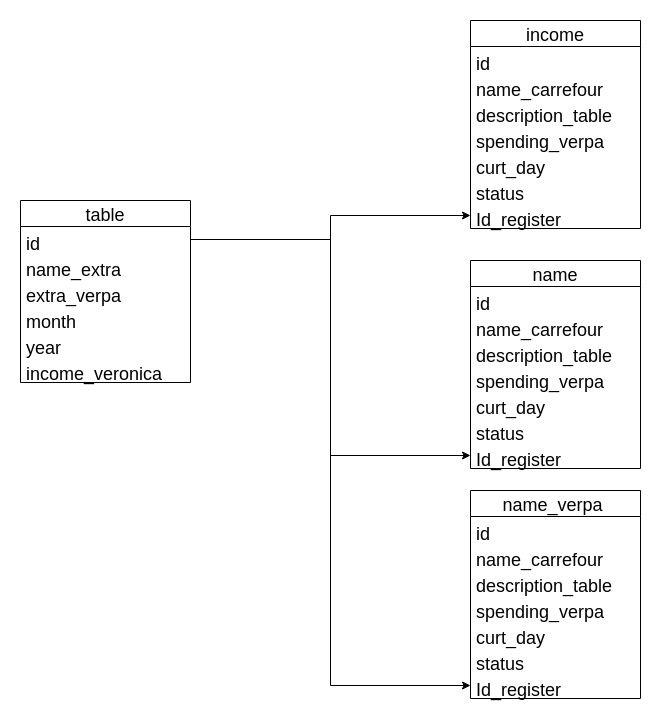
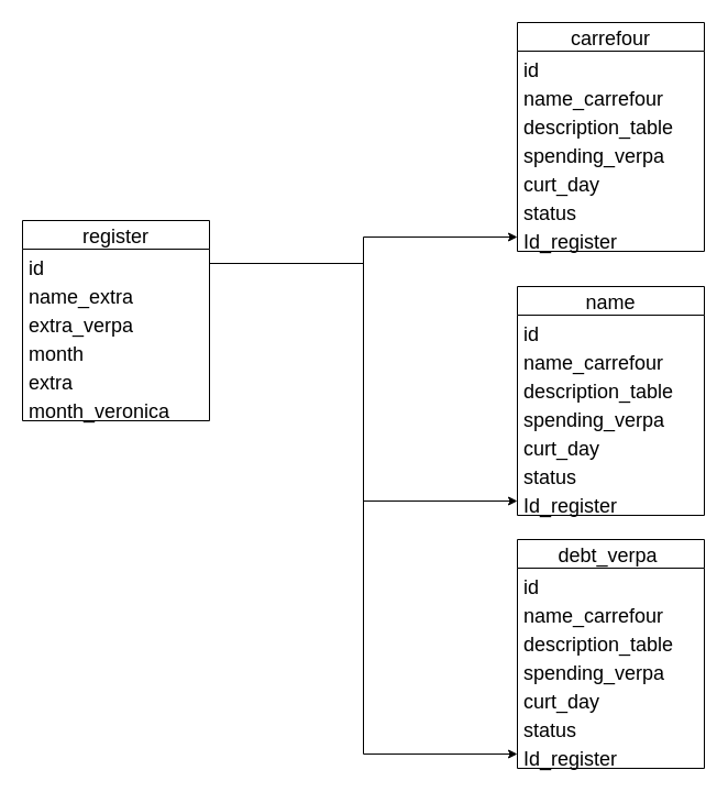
- <mxCell id="2" value="income" style="swimlane;fontStyle=0;childLayout=stackLayout;horizontal=1;startSize=26;fillColor=none;horizontalStack=0;resizeParent=1;resizeParentMax=0;resizeLast=0;collapsible=1;marginBottom=0;fontSize=18;" parent="1" vertex="1"><mxGeometry x="470" y="20" width="170" height="208" as="geometry" /></mxCell>
+ <mxCell id="2" value="carrefour" style="swimlane;fontStyle=0;childLayout=stackLayout;horizontal=1;startSize=26;fillColor=none;horizontalStack=0;resizeParent=1;resizeParentMax=0;resizeLast=0;collapsible=1;marginBottom=0;fontSize=18;" parent="1" vertex="1"><mxGeometry x="470" y="20" width="170" height="208" as="geometry" /></mxCell>
- <mxCell id="26" value="table" style="swimlane;fontStyle=0;childLayout=stackLayout;horizontal=1;startSize=26;fillColor=none;horizontalStack=0;resizeParent=1;resizeParentMax=0;resizeLast=0;collapsible=1;marginBottom=0;fontSize=18;" parent="1" vertex="1"><mxGeometry x="20" y="200" width="170" height="182" as="geometry" /></mxCell>
+ <mxCell id="26" value="register" style="swimlane;fontStyle=0;childLayout=stackLayout;horizontal=1;startSize=26;fillColor=none;horizontalStack=0;resizeParent=1;resizeParentMax=0;resizeLast=0;collapsible=1;marginBottom=0;fontSize=18;" parent="1" vertex="1"><mxGeometry x="20" y="200" width="170" height="182" as="geometry" /></mxCell>
- <mxCell id="31" value="year" style="text;strokeColor=none;fillColor=none;align=left;verticalAlign=top;spacingLeft=4;spacingRight=4;overflow=hidden;rotatable=0;points=[[0,0.5],[1,0.5]];portConstraint=eastwest;fontSize=18;" parent="26" vertex="1"><mxGeometry y="130" width="170" height="26" as="geometry" /></mxCell>
+ <mxCell id="31" value="extra" style="text;strokeColor=none;fillColor=none;align=left;verticalAlign=top;spacingLeft=4;spacingRight=4;overflow=hidden;rotatable=0;points=[[0,0.5],[1,0.5]];portConstraint=eastwest;fontSize=18;" parent="26" vertex="1"><mxGeometry y="130" width="170" height="26" as="geometry" /></mxCell>
- <mxCell id="32" value="income_veronica" style="text;strokeColor=none;fillColor=none;align=left;verticalAlign=top;spacingLeft=4;spacingRight=4;overflow=hidden;rotatable=0;points=[[0,0.5],[1,0.5]];portConstraint=eastwest;fontSize=18;" parent="26" vertex="1"><mxGeometry y="156" width="170" height="26" as="geometry" /></mxCell>
+ <mxCell id="32" value="month_veronica" style="text;strokeColor=none;fillColor=none;align=left;verticalAlign=top;spacingLeft=4;spacingRight=4;overflow=hidden;rotatable=0;points=[[0,0.5],[1,0.5]];portConstraint=eastwest;fontSize=18;" parent="26" vertex="1"><mxGeometry y="156" width="170" height="26" as="geometry" /></mxCell>
- <mxCell id="18" value="name_verpa " style="swimlane;fontStyle=0;childLayout=stackLayout;horizontal=1;startSize=26;fillColor=none;horizontalStack=0;resizeParent=1;resizeParentMax=0;resizeLast=0;collapsible=1;marginBottom=0;fontSize=18;" parent="1" vertex="1"><mxGeometry x="470" y="490" width="170" height="208" as="geometry" /></mxCell>
+ <mxCell id="18" value="debt_verpa " style="swimlane;fontStyle=0;childLayout=stackLayout;horizontal=1;startSize=26;fillColor=none;horizontalStack=0;resizeParent=1;resizeParentMax=0;resizeLast=0;collapsible=1;marginBottom=0;fontSize=18;" parent="1" vertex="1"><mxGeometry x="470" y="490" width="170" height="208" as="geometry" /></mxCell>
